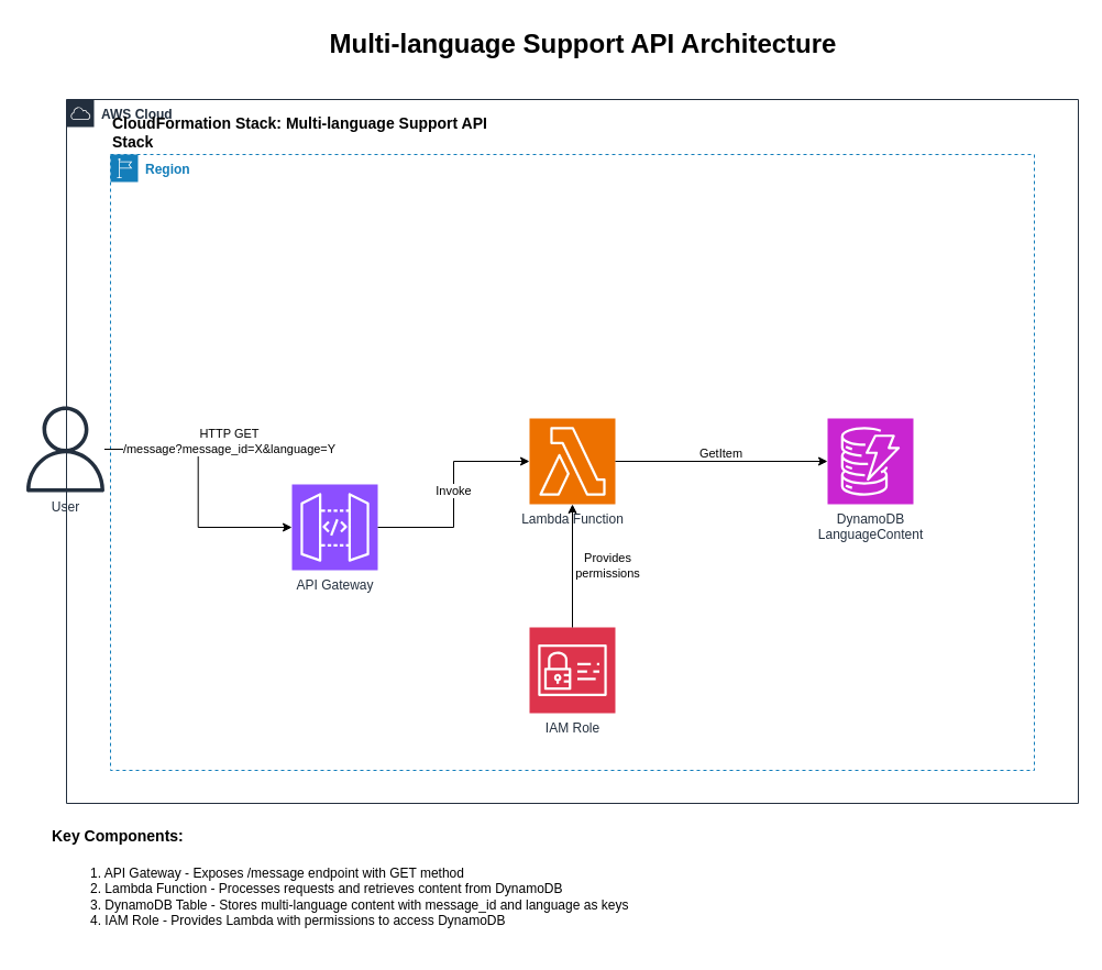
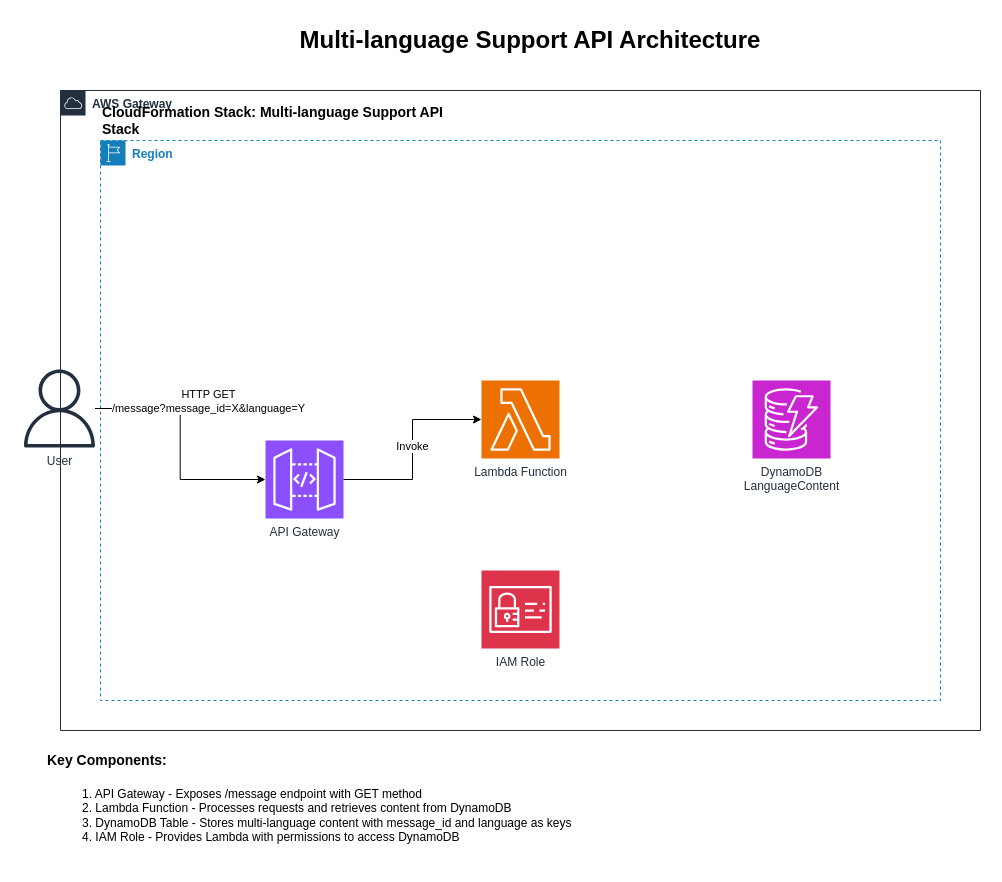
- <mxCell id="3" value="AWS Cloud" style="points=[[0,0],[0.25,0],[0.5,0],[0.75,0],[1,0],[1,0.25],[1,0.5],[1,0.75],[1,1],[0.75,1],[0.5,1],[0.25,1],[0,1],[0,0.75],[0,0.5],[0,0.25]];outlineConnect=0;gradientColor=none;html=1;whiteSpace=wrap;fontSize=12;fontStyle=1;container=1;pointerEvents=0;collapsible=0;recursiveResize=0;shape=mxgraph.aws4.group;grIcon=mxgraph.aws4.group_aws_cloud;strokeColor=#232F3E;fillColor=none;verticalAlign=top;align=left;spacingLeft=30;fontColor=#232F3E;dashed=0;" vertex="1" parent="1"><mxGeometry x="60" y="90" width="920" height="640" as="geometry" /></mxCell>
+ <mxCell id="3" value="AWS Gateway" style="points=[[0,0],[0.25,0],[0.5,0],[0.75,0],[1,0],[1,0.25],[1,0.5],[1,0.75],[1,1],[0.75,1],[0.5,1],[0.25,1],[0,1],[0,0.75],[0,0.5],[0,0.25]];outlineConnect=0;gradientColor=none;html=1;whiteSpace=wrap;fontSize=12;fontStyle=1;container=1;pointerEvents=0;collapsible=0;recursiveResize=0;shape=mxgraph.aws4.group;grIcon=mxgraph.aws4.group_aws_cloud;strokeColor=#232F3E;fillColor=none;verticalAlign=top;align=left;spacingLeft=30;fontColor=#232F3E;dashed=0;" vertex="1" parent="1"><mxGeometry x="60" y="90" width="920" height="640" as="geometry" /></mxCell>
- <mxCell id="14" value="" style="edgeStyle=orthogonalEdgeStyle;rounded=0;orthogonalLoop=1;jettySize=auto;html=1;" edge="1" parent="3" source="6" target="7"><mxGeometry relative="1" as="geometry" /></mxCell>
- <mxCell id="15" value="GetItem" style="edgeLabel;html=1;align=center;verticalAlign=middle;resizable=0;points=[];" vertex="1" connectable="0" parent="14"><mxGeometry x="-0.02" y="-1" relative="1" as="geometry"><mxPoint y="-9" as="offset" /></mxGeometry></mxCell>
- <mxCell id="16" value="" style="edgeStyle=orthogonalEdgeStyle;rounded=0;orthogonalLoop=1;jettySize=auto;html=1;" edge="1" parent="3" source="8" target="6"><mxGeometry relative="1" as="geometry" /></mxCell>
- <mxCell id="17" value="Provides&#10;permissions" style="edgeLabel;html=1;align=center;verticalAlign=middle;resizable=0;points=[];" vertex="1" connectable="0" parent="16"><mxGeometry x="0.02" relative="1" as="geometry"><mxPoint x="31" as="offset" /></mxGeometry></mxCell>
